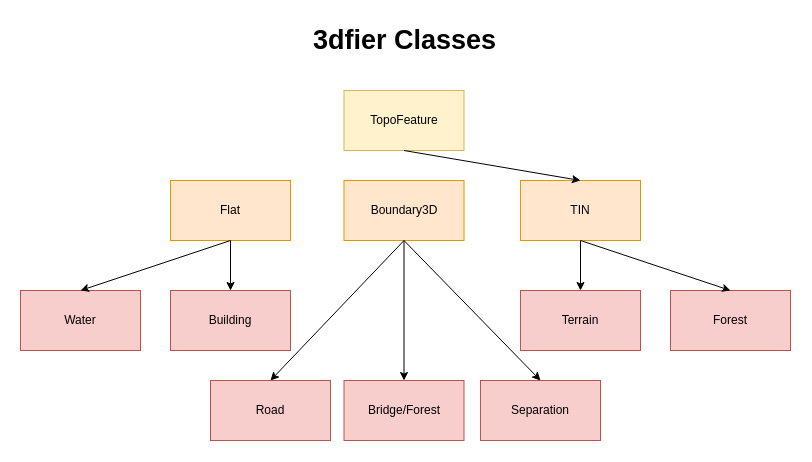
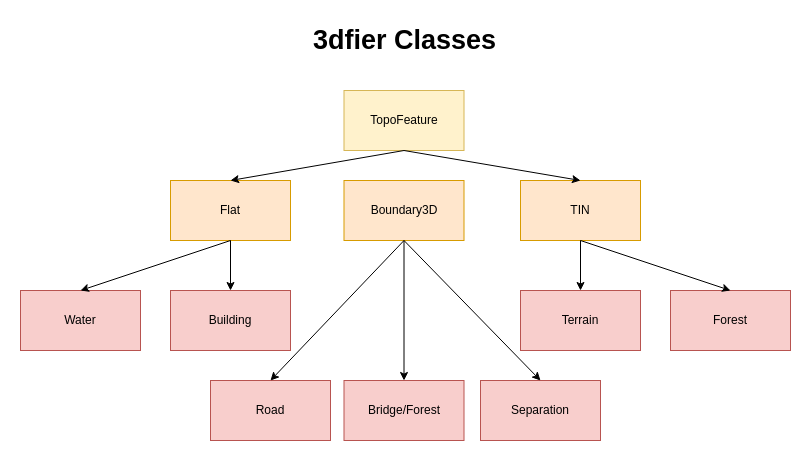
+ <mxCell id="21" value="" style="endArrow=classic;html=1;exitX=0.5;exitY=1;exitDx=0;exitDy=0;entryX=0.5;entryY=0;entryDx=0;entryDy=0;" edge="1" parent="1" source="2" target="4"><mxGeometry width="50" height="50" relative="1" as="geometry"><mxPoint x="300" y="310" as="sourcePoint" /><mxPoint x="150" y="360" as="targetPoint" /></mxGeometry></mxCell>
